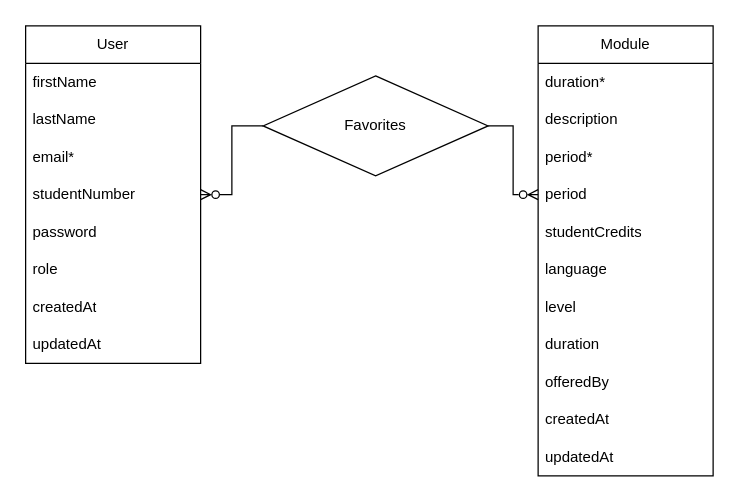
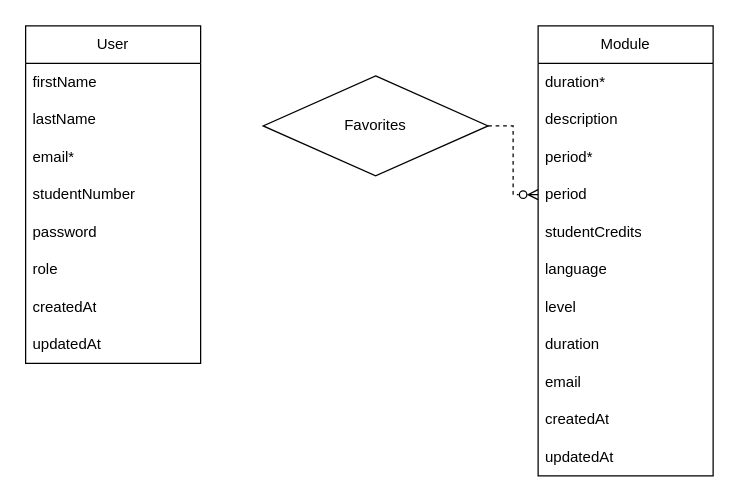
- <mxCell id="24" style="edgeStyle=orthogonalEdgeStyle;rounded=0;orthogonalLoop=1;jettySize=auto;html=1;entryX=1;entryY=0.5;entryDx=0;entryDy=0;endArrow=ERzeroToMany;endFill=0;" parent="1" source="25" target="6" edge="1"><mxGeometry relative="1" as="geometry" /></mxCell>
- <mxCell id="23" style="edgeStyle=orthogonalEdgeStyle;rounded=0;orthogonalLoop=1;jettySize=auto;html=1;entryX=0;entryY=0.5;entryDx=0;entryDy=0;endArrow=ERzeroToMany;endFill=0;" parent="1" source="25" target="15" edge="1"><mxGeometry relative="1" as="geometry" /></mxCell>
+ <mxCell id="23" style="edgeStyle=orthogonalEdgeStyle;rounded=0;orthogonalLoop=1;jettySize=auto;html=1;entryX=0;entryY=0.5;entryDx=0;entryDy=0;endArrow=ERzeroToMany;endFill=0;dashed=1;" parent="1" source="25" target="15" edge="1"><mxGeometry relative="1" as="geometry" /></mxCell>
- <mxCell id="20" value="offeredBy" style="text;strokeColor=none;fillColor=none;align=left;verticalAlign=middle;spacingLeft=4;spacingRight=4;overflow=hidden;points=[[0,0.5],[1,0.5]];portConstraint=eastwest;rotatable=0;whiteSpace=wrap;html=1;" parent="11" vertex="1"><mxGeometry y="270" width="140" height="30" as="geometry" /></mxCell>
+ <mxCell id="20" value="email" style="text;strokeColor=none;fillColor=none;align=left;verticalAlign=middle;spacingLeft=4;spacingRight=4;overflow=hidden;points=[[0,0.5],[1,0.5]];portConstraint=eastwest;rotatable=0;whiteSpace=wrap;html=1;" parent="11" vertex="1"><mxGeometry y="270" width="140" height="30" as="geometry" /></mxCell>
